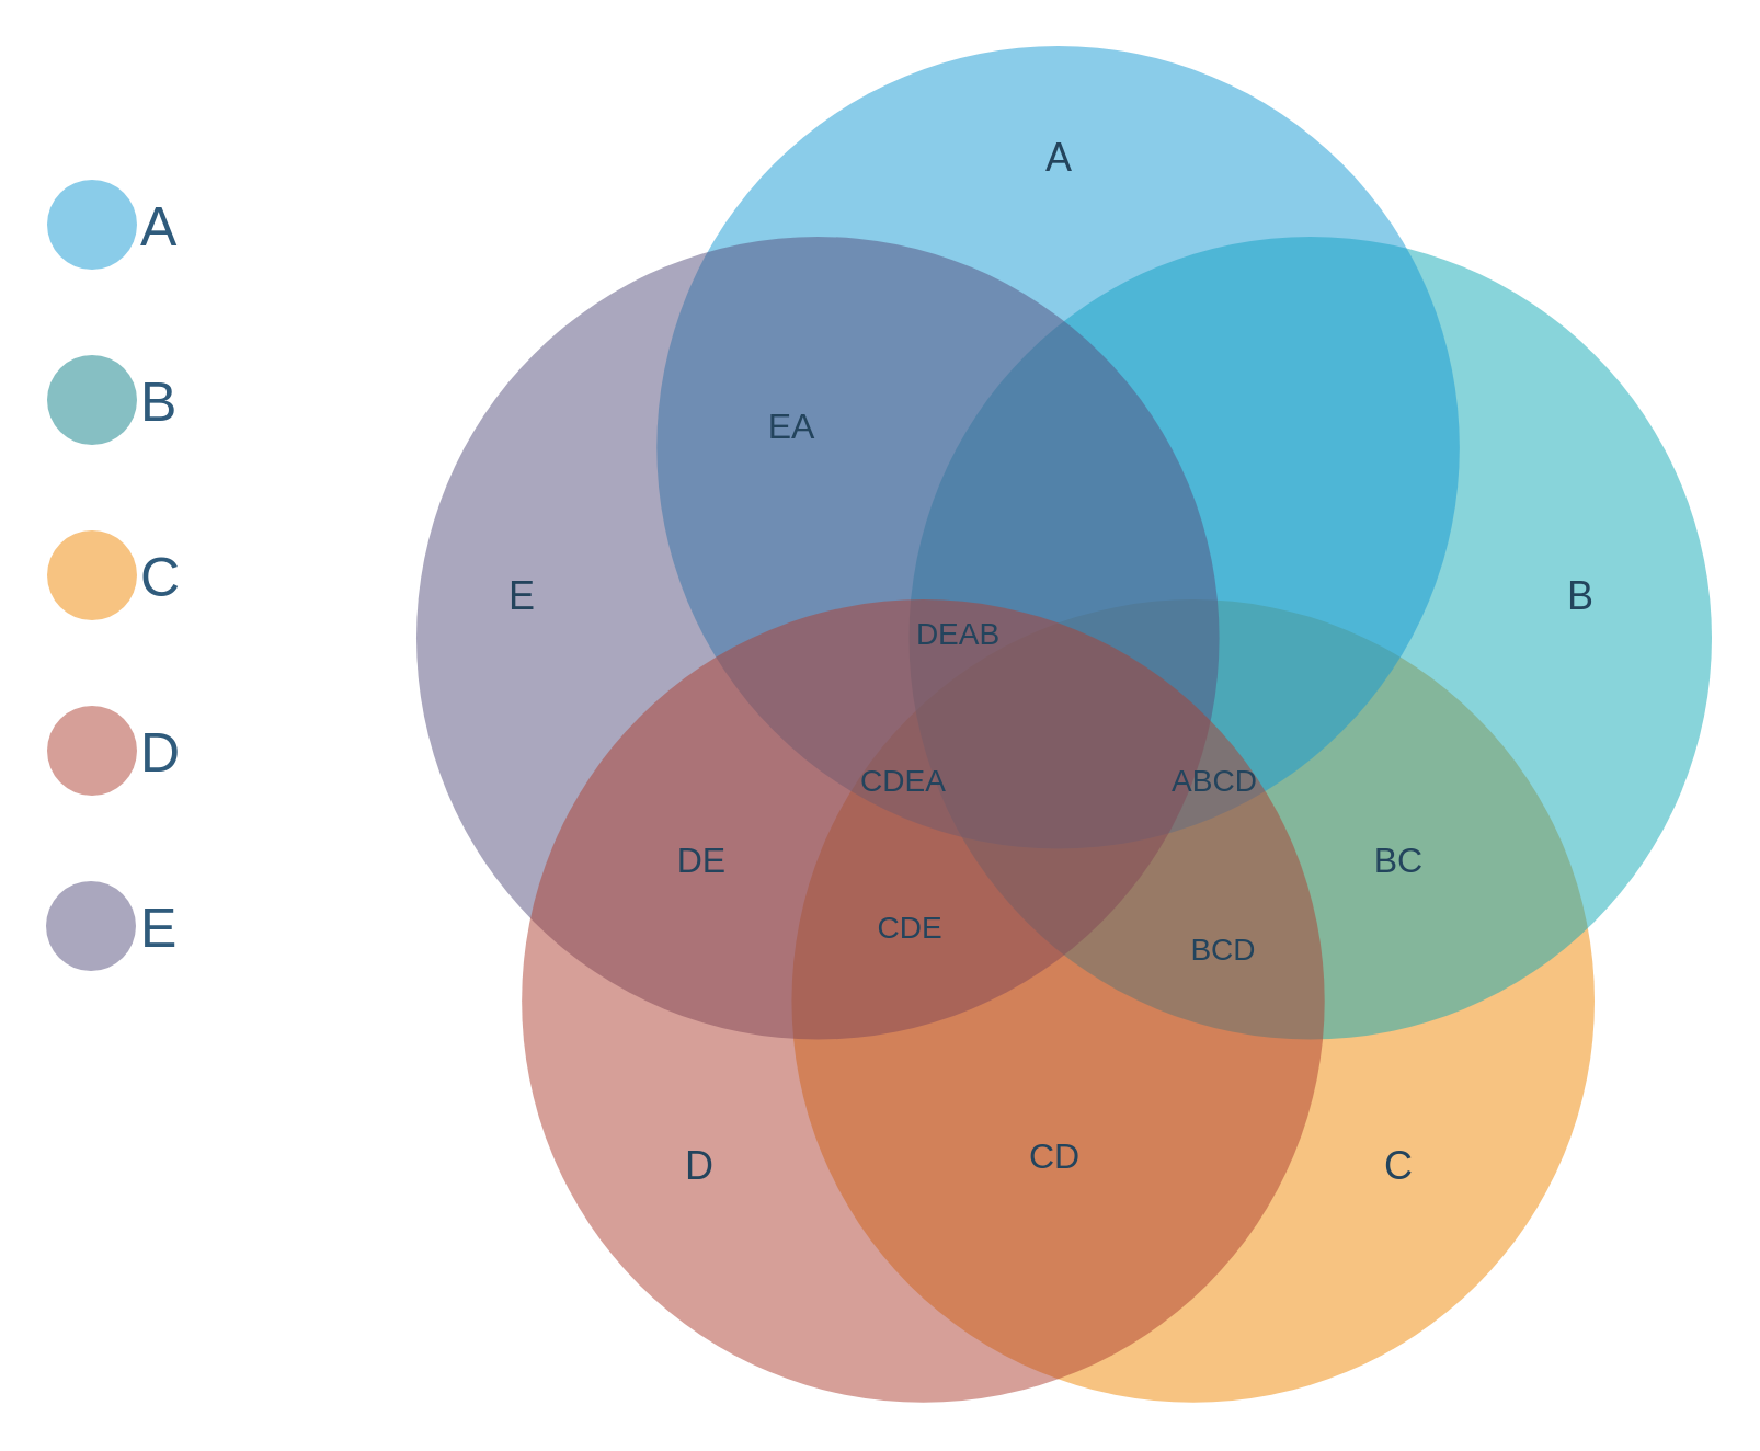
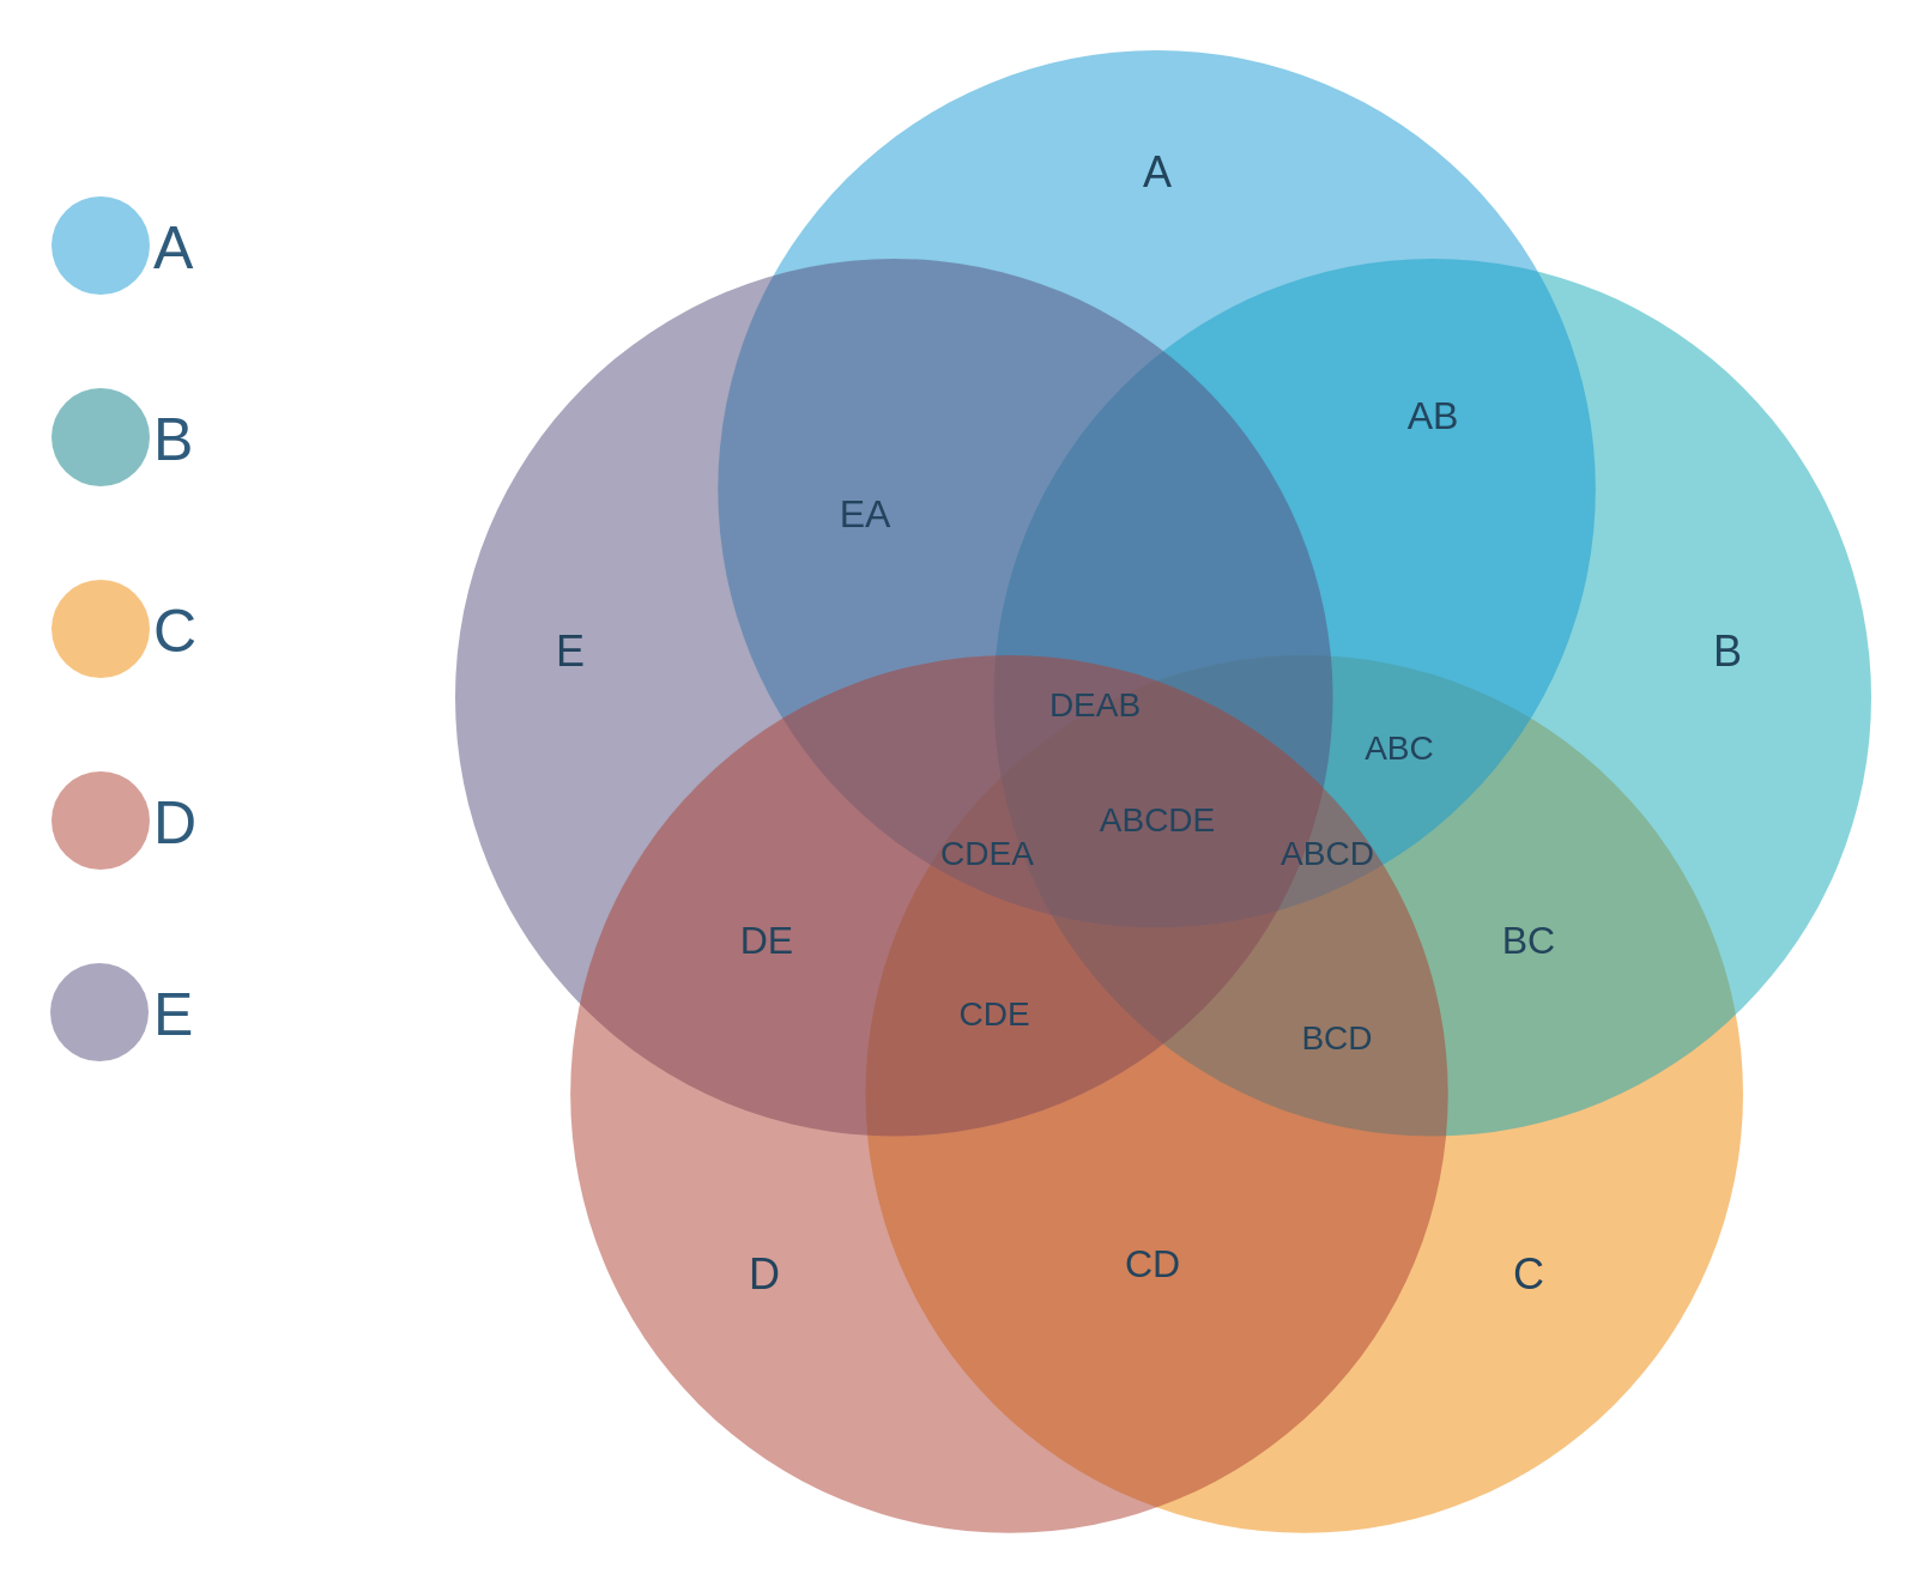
+ <mxCell id="20" value="AB" style="text;html=1;strokeColor=none;fillColor=none;align=center;verticalAlign=middle;whiteSpace=wrap;rounded=0;shadow=1;labelBackgroundColor=none;fontSize=16;fontColor=#23445D;" parent="7" vertex="1"><mxGeometry x="388" y="142" width="40" height="20" as="geometry" /></mxCell>
- <mxCell id="24" value="EA" style="text;html=1;strokeColor=none;fillColor=none;align=center;verticalAlign=middle;whiteSpace=wrap;rounded=0;shadow=1;labelBackgroundColor=none;fontSize=16;fontColor=#23445D;" parent="7" vertex="1"><mxGeometry x="151" y="163" width="40" height="20" as="geometry" /></mxCell>
+ <mxCell id="24" value="EA" style="text;html=1;strokeColor=none;fillColor=none;align=center;verticalAlign=middle;whiteSpace=wrap;rounded=0;shadow=1;labelBackgroundColor=none;fontSize=16;fontColor=#23445D;" parent="7" vertex="1"><mxGeometry x="151" y="183" width="40" height="20" as="geometry" /></mxCell>
- <mxCell id="15" value="DEAB" style="text;html=1;strokeColor=none;fillColor=none;align=center;verticalAlign=middle;whiteSpace=wrap;rounded=0;shadow=1;labelBackgroundColor=none;fontSize=14;fontColor=#23445D;" parent="7" vertex="1"><mxGeometry x="227" y="258" width="40" height="20" as="geometry" /></mxCell>
+ <mxCell id="15" value="DEAB" style="text;html=1;strokeColor=none;fillColor=none;align=center;verticalAlign=middle;whiteSpace=wrap;rounded=0;shadow=1;labelBackgroundColor=none;fontSize=14;fontColor=#23445D;" parent="7" vertex="1"><mxGeometry x="247" y="263" width="40" height="20" as="geometry" /></mxCell>
+ <mxCell id="25" value="ABC" style="text;html=1;strokeColor=none;fillColor=none;align=center;verticalAlign=middle;whiteSpace=wrap;rounded=0;shadow=1;labelBackgroundColor=none;fontSize=14;fontColor=#23445D;" parent="7" vertex="1"><mxGeometry x="374" y="281" width="40" height="20" as="geometry" /></mxCell>
+ <mxCell id="29" value="ABCDE" style="text;html=1;strokeColor=none;fillColor=none;align=center;verticalAlign=middle;whiteSpace=wrap;rounded=0;shadow=1;labelBackgroundColor=none;fontSize=14;fontColor=#23445D;" parent="7" vertex="1"><mxGeometry x="273" y="311" width="40" height="20" as="geometry" /></mxCell>
